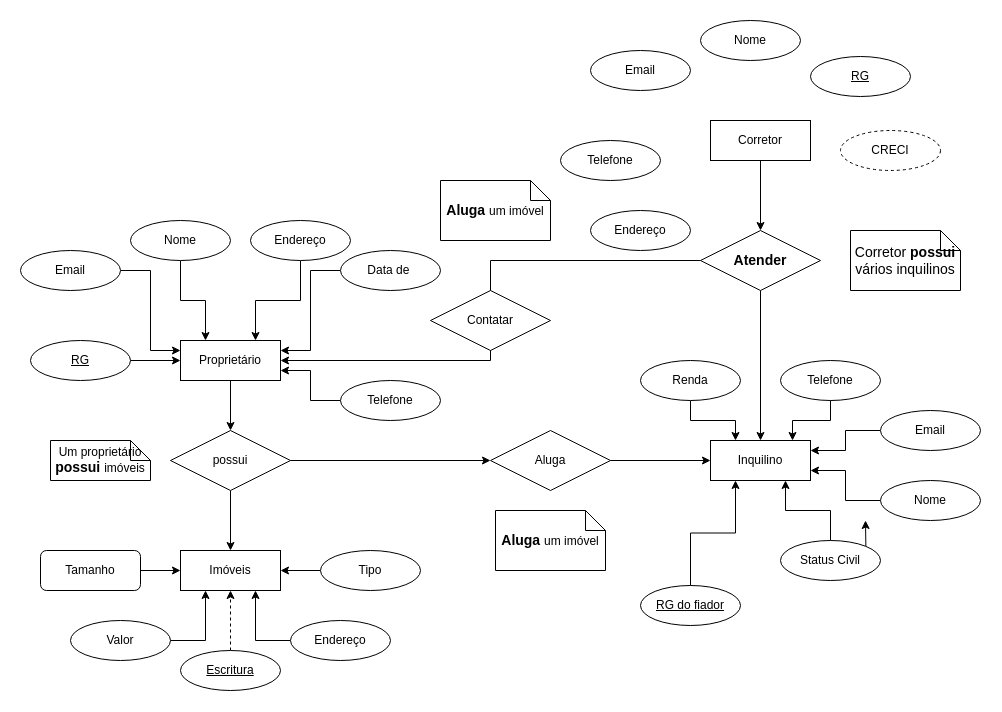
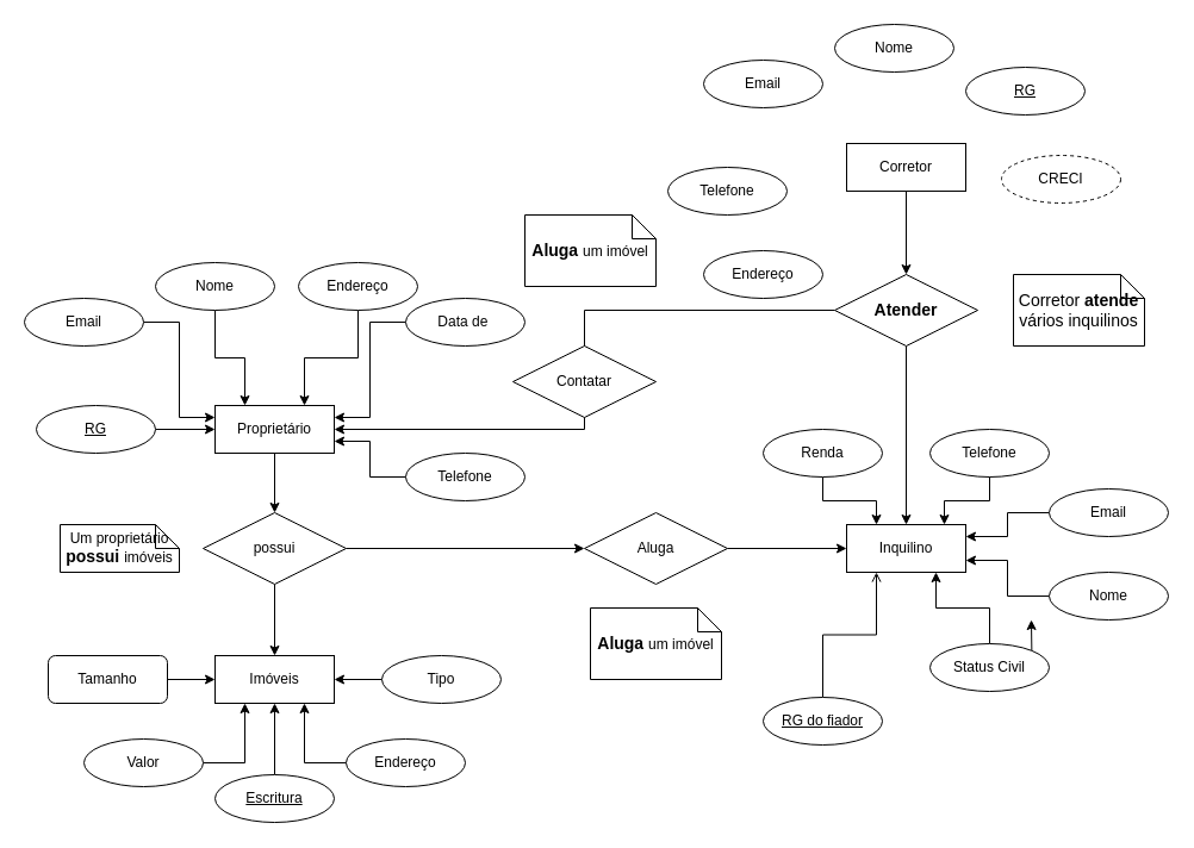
- <mxCell id="47" value="&lt;span style=&quot;font-size: 14px;&quot;&gt;Corretor &lt;b&gt;possui &lt;/b&gt;vários inquilinos&lt;/span&gt;" style="shape=note;size=20;whiteSpace=wrap;html=1;" vertex="1" parent="1"><mxGeometry x="850" y="230" width="110" height="60" as="geometry" /></mxCell>
+ <mxCell id="47" value="&lt;span style=&quot;font-size: 14px;&quot;&gt;Corretor &lt;b&gt;atende &lt;/b&gt;vários inquilinos&lt;/span&gt;" style="shape=note;size=20;whiteSpace=wrap;html=1;" vertex="1" parent="1"><mxGeometry x="850" y="230" width="110" height="60" as="geometry" /></mxCell>
- <mxCell id="55" style="edgeStyle=orthogonalEdgeStyle;rounded=0;orthogonalLoop=1;jettySize=auto;html=1;entryX=0.25;entryY=1;entryDx=0;entryDy=0;" edge="1" parent="1" source="56" target="32"><mxGeometry relative="1" as="geometry" /></mxCell>
+ <mxCell id="55" style="edgeStyle=orthogonalEdgeStyle;rounded=0;orthogonalLoop=1;jettySize=auto;html=1;entryX=0.25;entryY=1;entryDx=0;entryDy=0;endArrow=open;" edge="1" parent="1" source="56" target="32"><mxGeometry relative="1" as="geometry" /></mxCell>
- <mxCell id="43" style="edgeStyle=orthogonalEdgeStyle;rounded=0;orthogonalLoop=1;jettySize=auto;html=1;entryX=0.5;entryY=1;entryDx=0;entryDy=0;dashed=1;" edge="1" parent="1" source="44" target="5"><mxGeometry relative="1" as="geometry" /></mxCell>
+ <mxCell id="43" style="edgeStyle=orthogonalEdgeStyle;rounded=0;orthogonalLoop=1;jettySize=auto;html=1;entryX=0.5;entryY=1;entryDx=0;entryDy=0;" edge="1" parent="1" source="44" target="5"><mxGeometry relative="1" as="geometry" /></mxCell>
